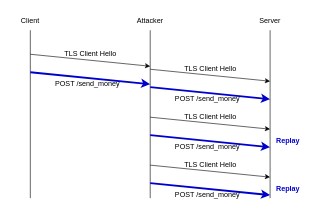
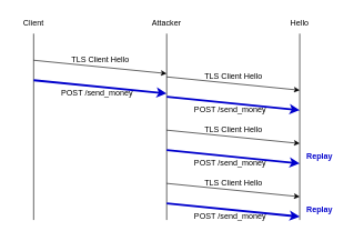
- <mxCell id="11" value="Server" style="text;html=1;strokeColor=none;fillColor=none;align=center;verticalAlign=middle;whiteSpace=wrap;rounded=0;labelBackgroundColor=none;" vertex="1" parent="1"><mxGeometry x="420" y="20" width="60" height="30" as="geometry" /></mxCell>
+ <mxCell id="11" value="Hello" style="text;html=1;strokeColor=none;fillColor=none;align=center;verticalAlign=middle;whiteSpace=wrap;rounded=0;labelBackgroundColor=none;" vertex="1" parent="1"><mxGeometry x="420" y="20" width="60" height="30" as="geometry" /></mxCell>
